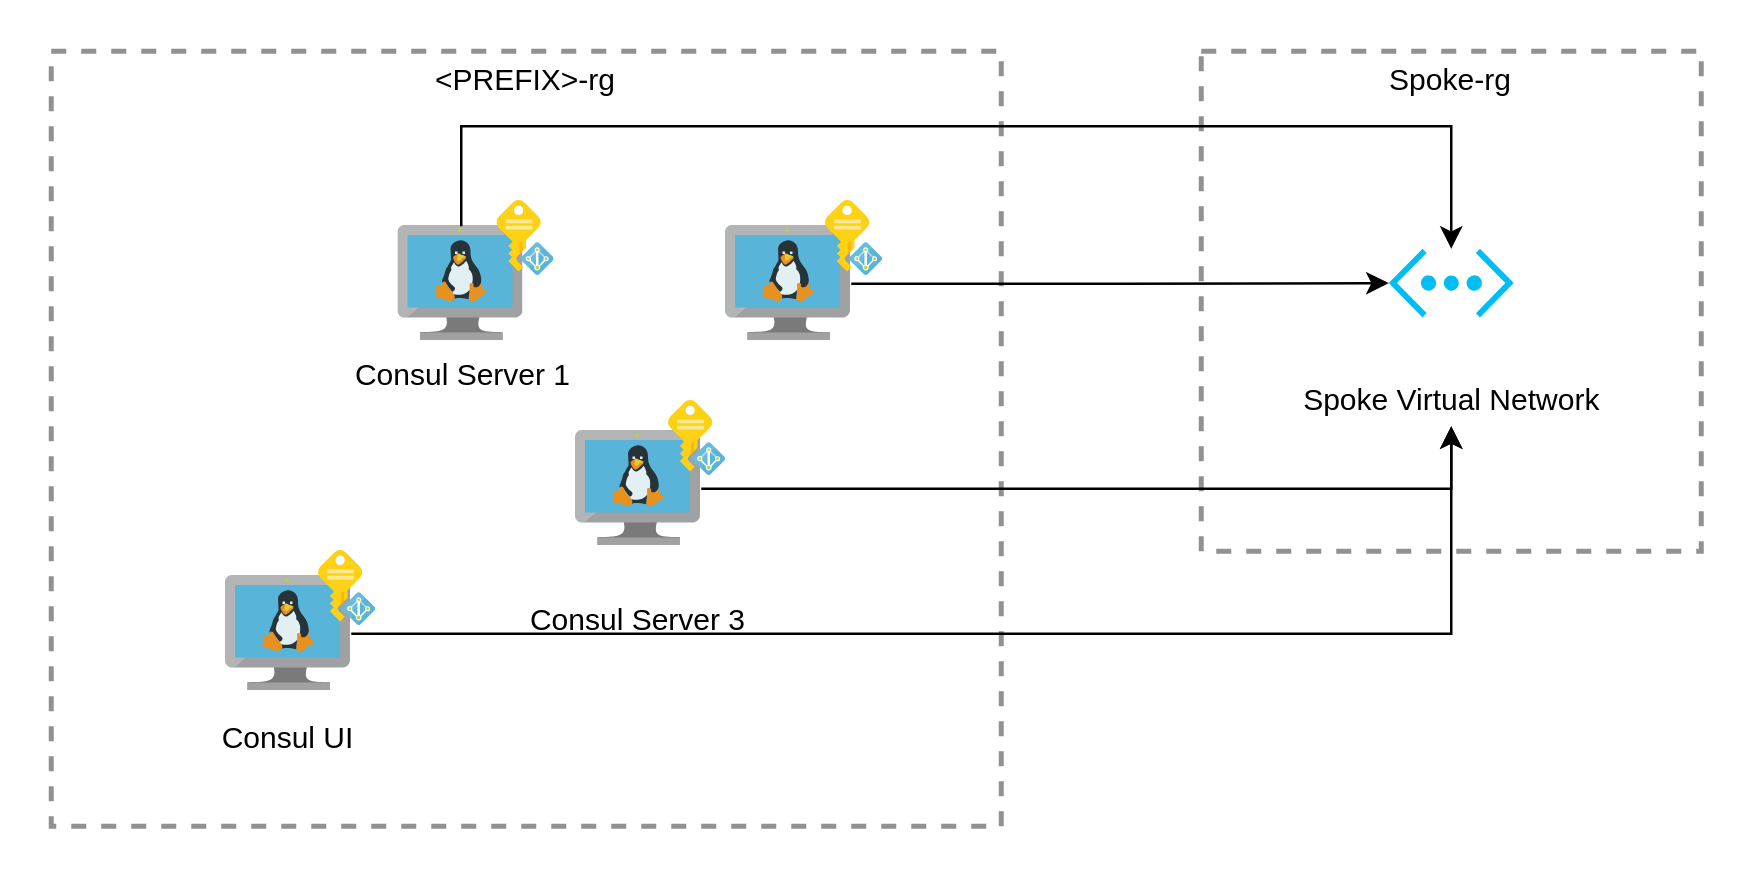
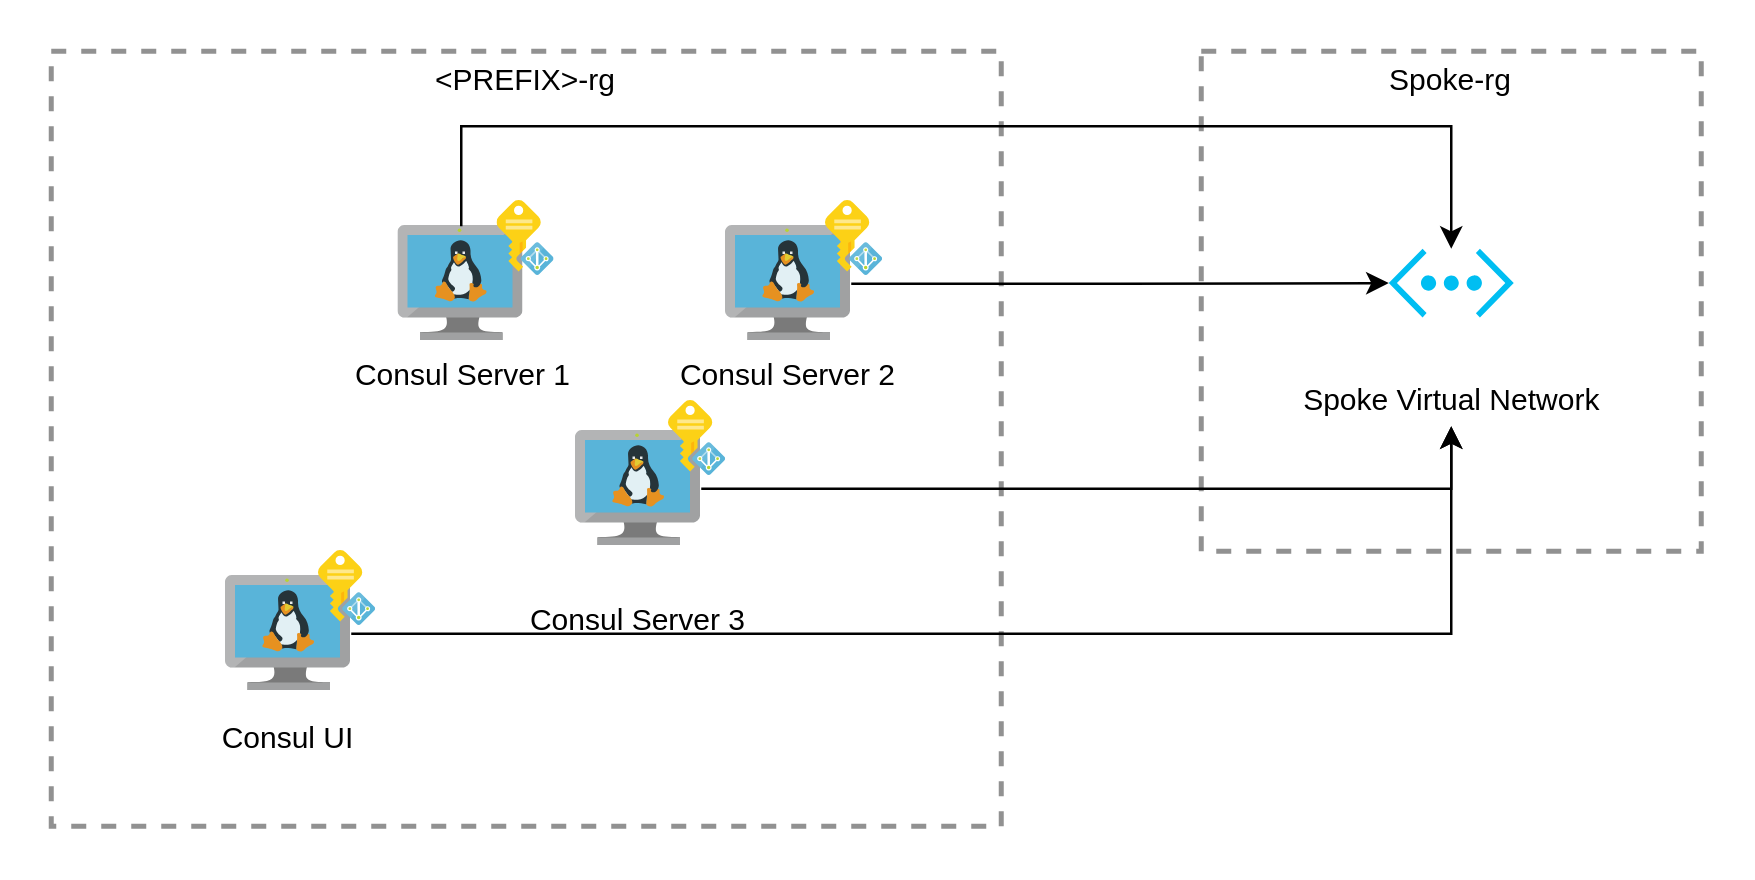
+ <mxCell id="9" value="Consul Server 2" style="text;html=1;strokeColor=none;fillColor=none;align=center;verticalAlign=middle;whiteSpace=wrap;rounded=0;" vertex="1" parent="2"><mxGeometry x="250" y="120" width="90" height="20" as="geometry" /></mxCell>
